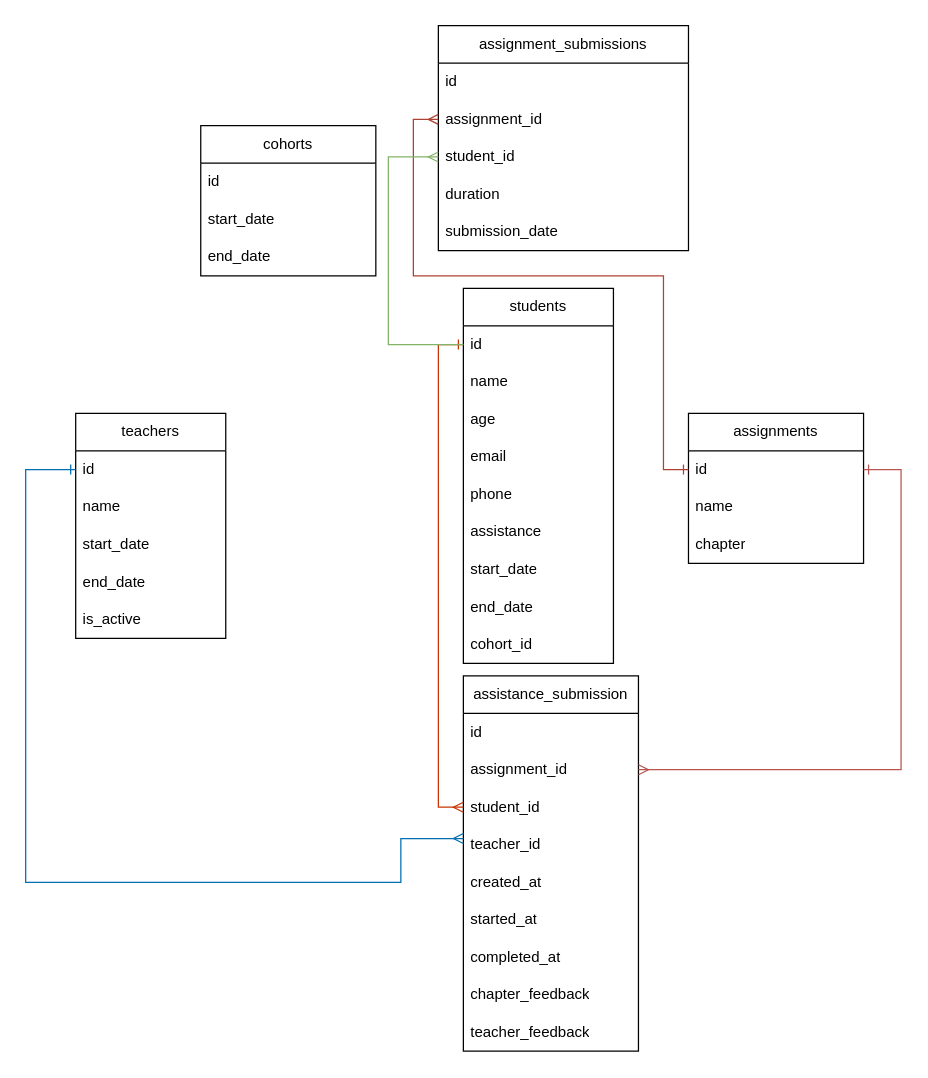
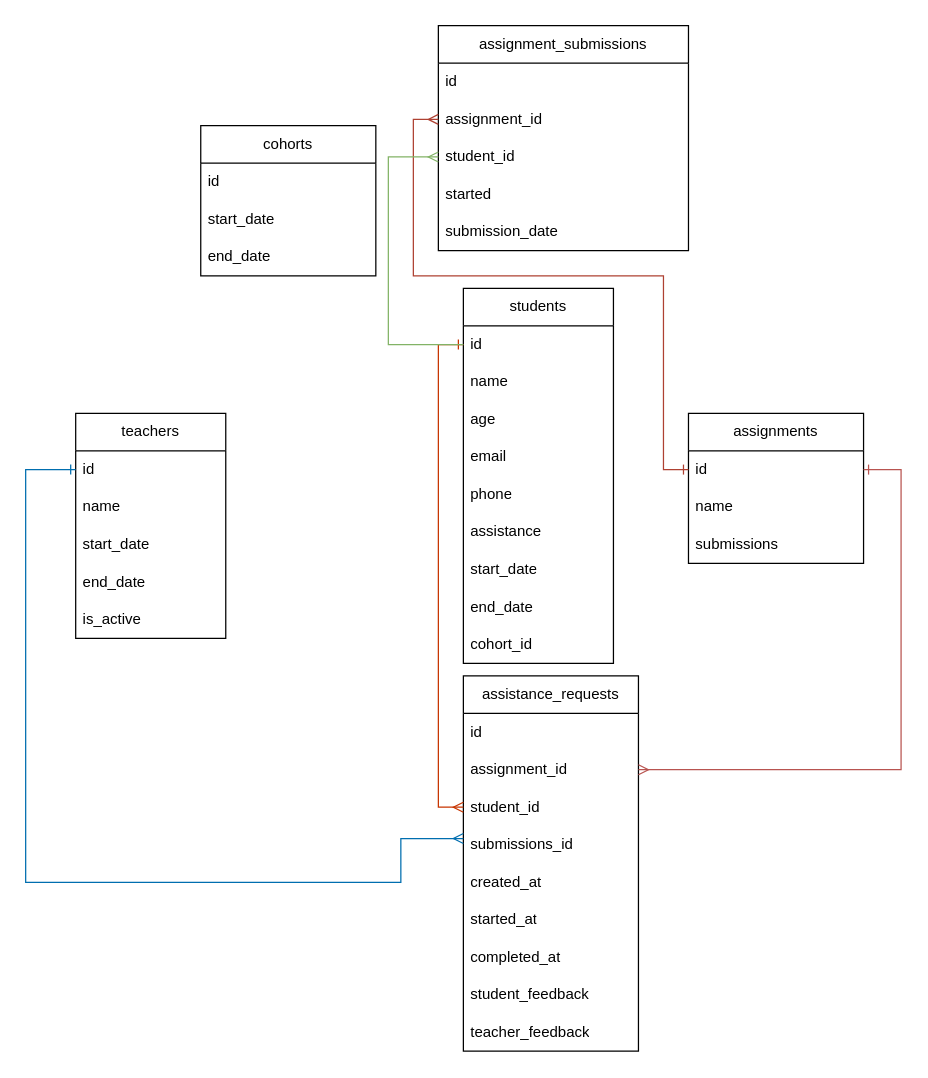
- <mxCell id="39" value="duration" style="text;strokeColor=none;fillColor=none;align=left;verticalAlign=middle;spacingLeft=4;spacingRight=4;overflow=hidden;points=[[0,0.5],[1,0.5]];portConstraint=eastwest;rotatable=0;whiteSpace=wrap;html=1;" vertex="1" parent="35"><mxGeometry y="120" width="200" height="30" as="geometry" /></mxCell>
+ <mxCell id="39" value="started" style="text;strokeColor=none;fillColor=none;align=left;verticalAlign=middle;spacingLeft=4;spacingRight=4;overflow=hidden;points=[[0,0.5],[1,0.5]];portConstraint=eastwest;rotatable=0;whiteSpace=wrap;html=1;" vertex="1" parent="35"><mxGeometry y="120" width="200" height="30" as="geometry" /></mxCell>
- <mxCell id="33" value="chapter" style="text;strokeColor=none;fillColor=none;align=left;verticalAlign=middle;spacingLeft=4;spacingRight=4;overflow=hidden;points=[[0,0.5],[1,0.5]];portConstraint=eastwest;rotatable=0;whiteSpace=wrap;html=1;" vertex="1" parent="30"><mxGeometry y="90" width="140" height="30" as="geometry" /></mxCell>
+ <mxCell id="33" value="submissions" style="text;strokeColor=none;fillColor=none;align=left;verticalAlign=middle;spacingLeft=4;spacingRight=4;overflow=hidden;points=[[0,0.5],[1,0.5]];portConstraint=eastwest;rotatable=0;whiteSpace=wrap;html=1;" vertex="1" parent="30"><mxGeometry y="90" width="140" height="30" as="geometry" /></mxCell>
- <mxCell id="8" value="assistance_submission" style="swimlane;fontStyle=0;childLayout=stackLayout;horizontal=1;startSize=30;horizontalStack=0;resizeParent=1;resizeParentMax=0;resizeLast=0;collapsible=1;marginBottom=0;whiteSpace=wrap;html=1;" vertex="1" parent="1"><mxGeometry x="370" y="540" width="140" height="300" as="geometry" /></mxCell>
+ <mxCell id="8" value="assistance_requests" style="swimlane;fontStyle=0;childLayout=stackLayout;horizontal=1;startSize=30;horizontalStack=0;resizeParent=1;resizeParentMax=0;resizeLast=0;collapsible=1;marginBottom=0;whiteSpace=wrap;html=1;" vertex="1" parent="1"><mxGeometry x="370" y="540" width="140" height="300" as="geometry" /></mxCell>
- <mxCell id="12" value="teacher_id" style="text;strokeColor=none;fillColor=none;align=left;verticalAlign=middle;spacingLeft=4;spacingRight=4;overflow=hidden;points=[[0,0.5],[1,0.5]];portConstraint=eastwest;rotatable=0;whiteSpace=wrap;html=1;" vertex="1" parent="8"><mxGeometry y="120" width="140" height="30" as="geometry" /></mxCell>
+ <mxCell id="12" value="submissions_id" style="text;strokeColor=none;fillColor=none;align=left;verticalAlign=middle;spacingLeft=4;spacingRight=4;overflow=hidden;points=[[0,0.5],[1,0.5]];portConstraint=eastwest;rotatable=0;whiteSpace=wrap;html=1;" vertex="1" parent="8"><mxGeometry y="120" width="140" height="30" as="geometry" /></mxCell>
- <mxCell id="16" value="chapter_feedback" style="text;strokeColor=none;fillColor=none;align=left;verticalAlign=middle;spacingLeft=4;spacingRight=4;overflow=hidden;points=[[0,0.5],[1,0.5]];portConstraint=eastwest;rotatable=0;whiteSpace=wrap;html=1;" vertex="1" parent="8"><mxGeometry y="240" width="140" height="30" as="geometry" /></mxCell>
+ <mxCell id="16" value="student_feedback" style="text;strokeColor=none;fillColor=none;align=left;verticalAlign=middle;spacingLeft=4;spacingRight=4;overflow=hidden;points=[[0,0.5],[1,0.5]];portConstraint=eastwest;rotatable=0;whiteSpace=wrap;html=1;" vertex="1" parent="8"><mxGeometry y="240" width="140" height="30" as="geometry" /></mxCell>
